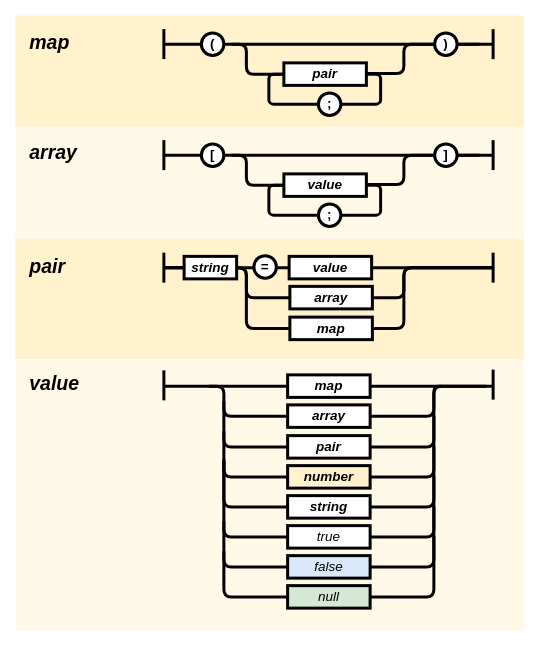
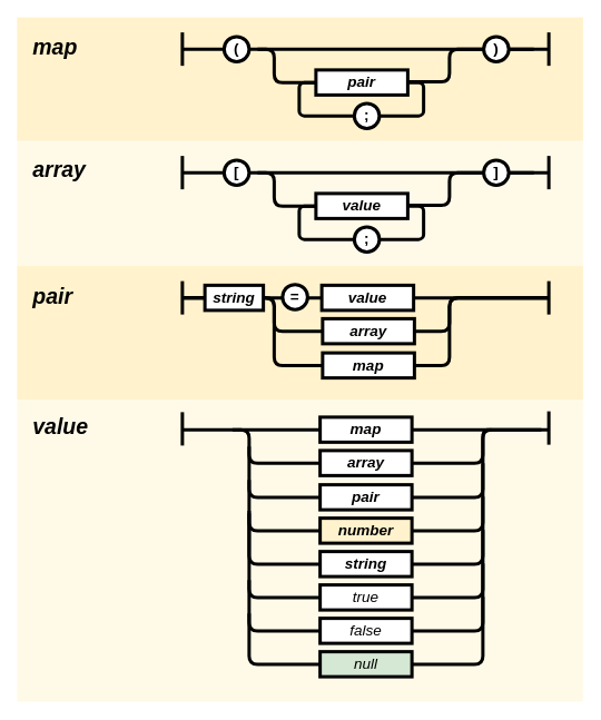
- <mxCell id="30" value="&lt;font style=&quot;font-size: 18px&quot;&gt;&lt;i&gt;false&lt;br&gt;&lt;/i&gt;&lt;/font&gt;" style="rounded=0;whiteSpace=wrap;html=1;strokeWidth=4;fillColor=#dae8fc;" vertex="1" parent="1"><mxGeometry x="383" y="740" width="110" height="30" as="geometry" /></mxCell>
+ <mxCell id="30" value="&lt;font style=&quot;font-size: 18px&quot;&gt;&lt;i&gt;false&lt;br&gt;&lt;/i&gt;&lt;/font&gt;" style="rounded=0;whiteSpace=wrap;html=1;strokeWidth=4;" vertex="1" parent="1"><mxGeometry x="383" y="740" width="110" height="30" as="geometry" /></mxCell>
